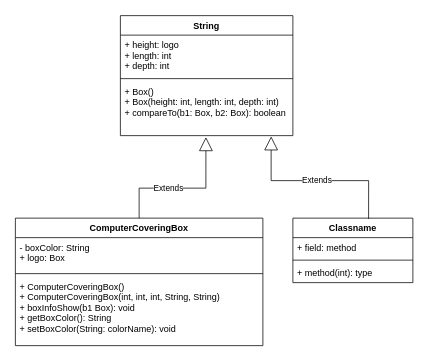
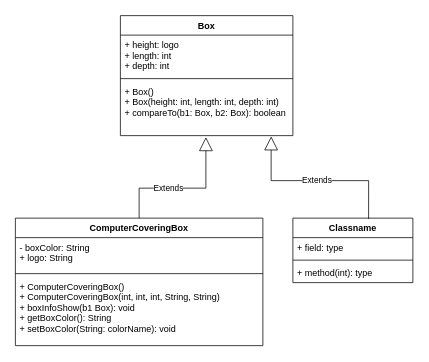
- <mxCell id="2" value="String" style="swimlane;fontStyle=1;align=center;verticalAlign=top;childLayout=stackLayout;horizontal=1;startSize=26;horizontalStack=0;resizeParent=1;resizeParentMax=0;resizeLast=0;collapsible=1;marginBottom=0;" vertex="1" parent="1"><mxGeometry x="160" y="20" width="230" height="160" as="geometry" /></mxCell>
+ <mxCell id="2" value="Box" style="swimlane;fontStyle=1;align=center;verticalAlign=top;childLayout=stackLayout;horizontal=1;startSize=26;horizontalStack=0;resizeParent=1;resizeParentMax=0;resizeLast=0;collapsible=1;marginBottom=0;" vertex="1" parent="1"><mxGeometry x="160" y="20" width="230" height="160" as="geometry" /></mxCell>
- <mxCell id="7" value="- boxColor: String&#10;+ logo: Box" style="text;strokeColor=none;fillColor=none;align=left;verticalAlign=top;spacingLeft=4;spacingRight=4;overflow=hidden;rotatable=0;points=[[0,0.5],[1,0.5]];portConstraint=eastwest;" vertex="1" parent="6"><mxGeometry y="26" width="330" height="44" as="geometry" /></mxCell>
+ <mxCell id="7" value="- boxColor: String&#10;+ logo: String" style="text;strokeColor=none;fillColor=none;align=left;verticalAlign=top;spacingLeft=4;spacingRight=4;overflow=hidden;rotatable=0;points=[[0,0.5],[1,0.5]];portConstraint=eastwest;" vertex="1" parent="6"><mxGeometry y="26" width="330" height="44" as="geometry" /></mxCell>
- <mxCell id="12" value="+ field: method" style="text;strokeColor=none;fillColor=none;align=left;verticalAlign=top;spacingLeft=4;spacingRight=4;overflow=hidden;rotatable=0;points=[[0,0.5],[1,0.5]];portConstraint=eastwest;" vertex="1" parent="11"><mxGeometry y="26" width="160" height="26" as="geometry" /></mxCell>
+ <mxCell id="12" value="+ field: type" style="text;strokeColor=none;fillColor=none;align=left;verticalAlign=top;spacingLeft=4;spacingRight=4;overflow=hidden;rotatable=0;points=[[0,0.5],[1,0.5]];portConstraint=eastwest;" vertex="1" parent="11"><mxGeometry y="26" width="160" height="26" as="geometry" /></mxCell>
